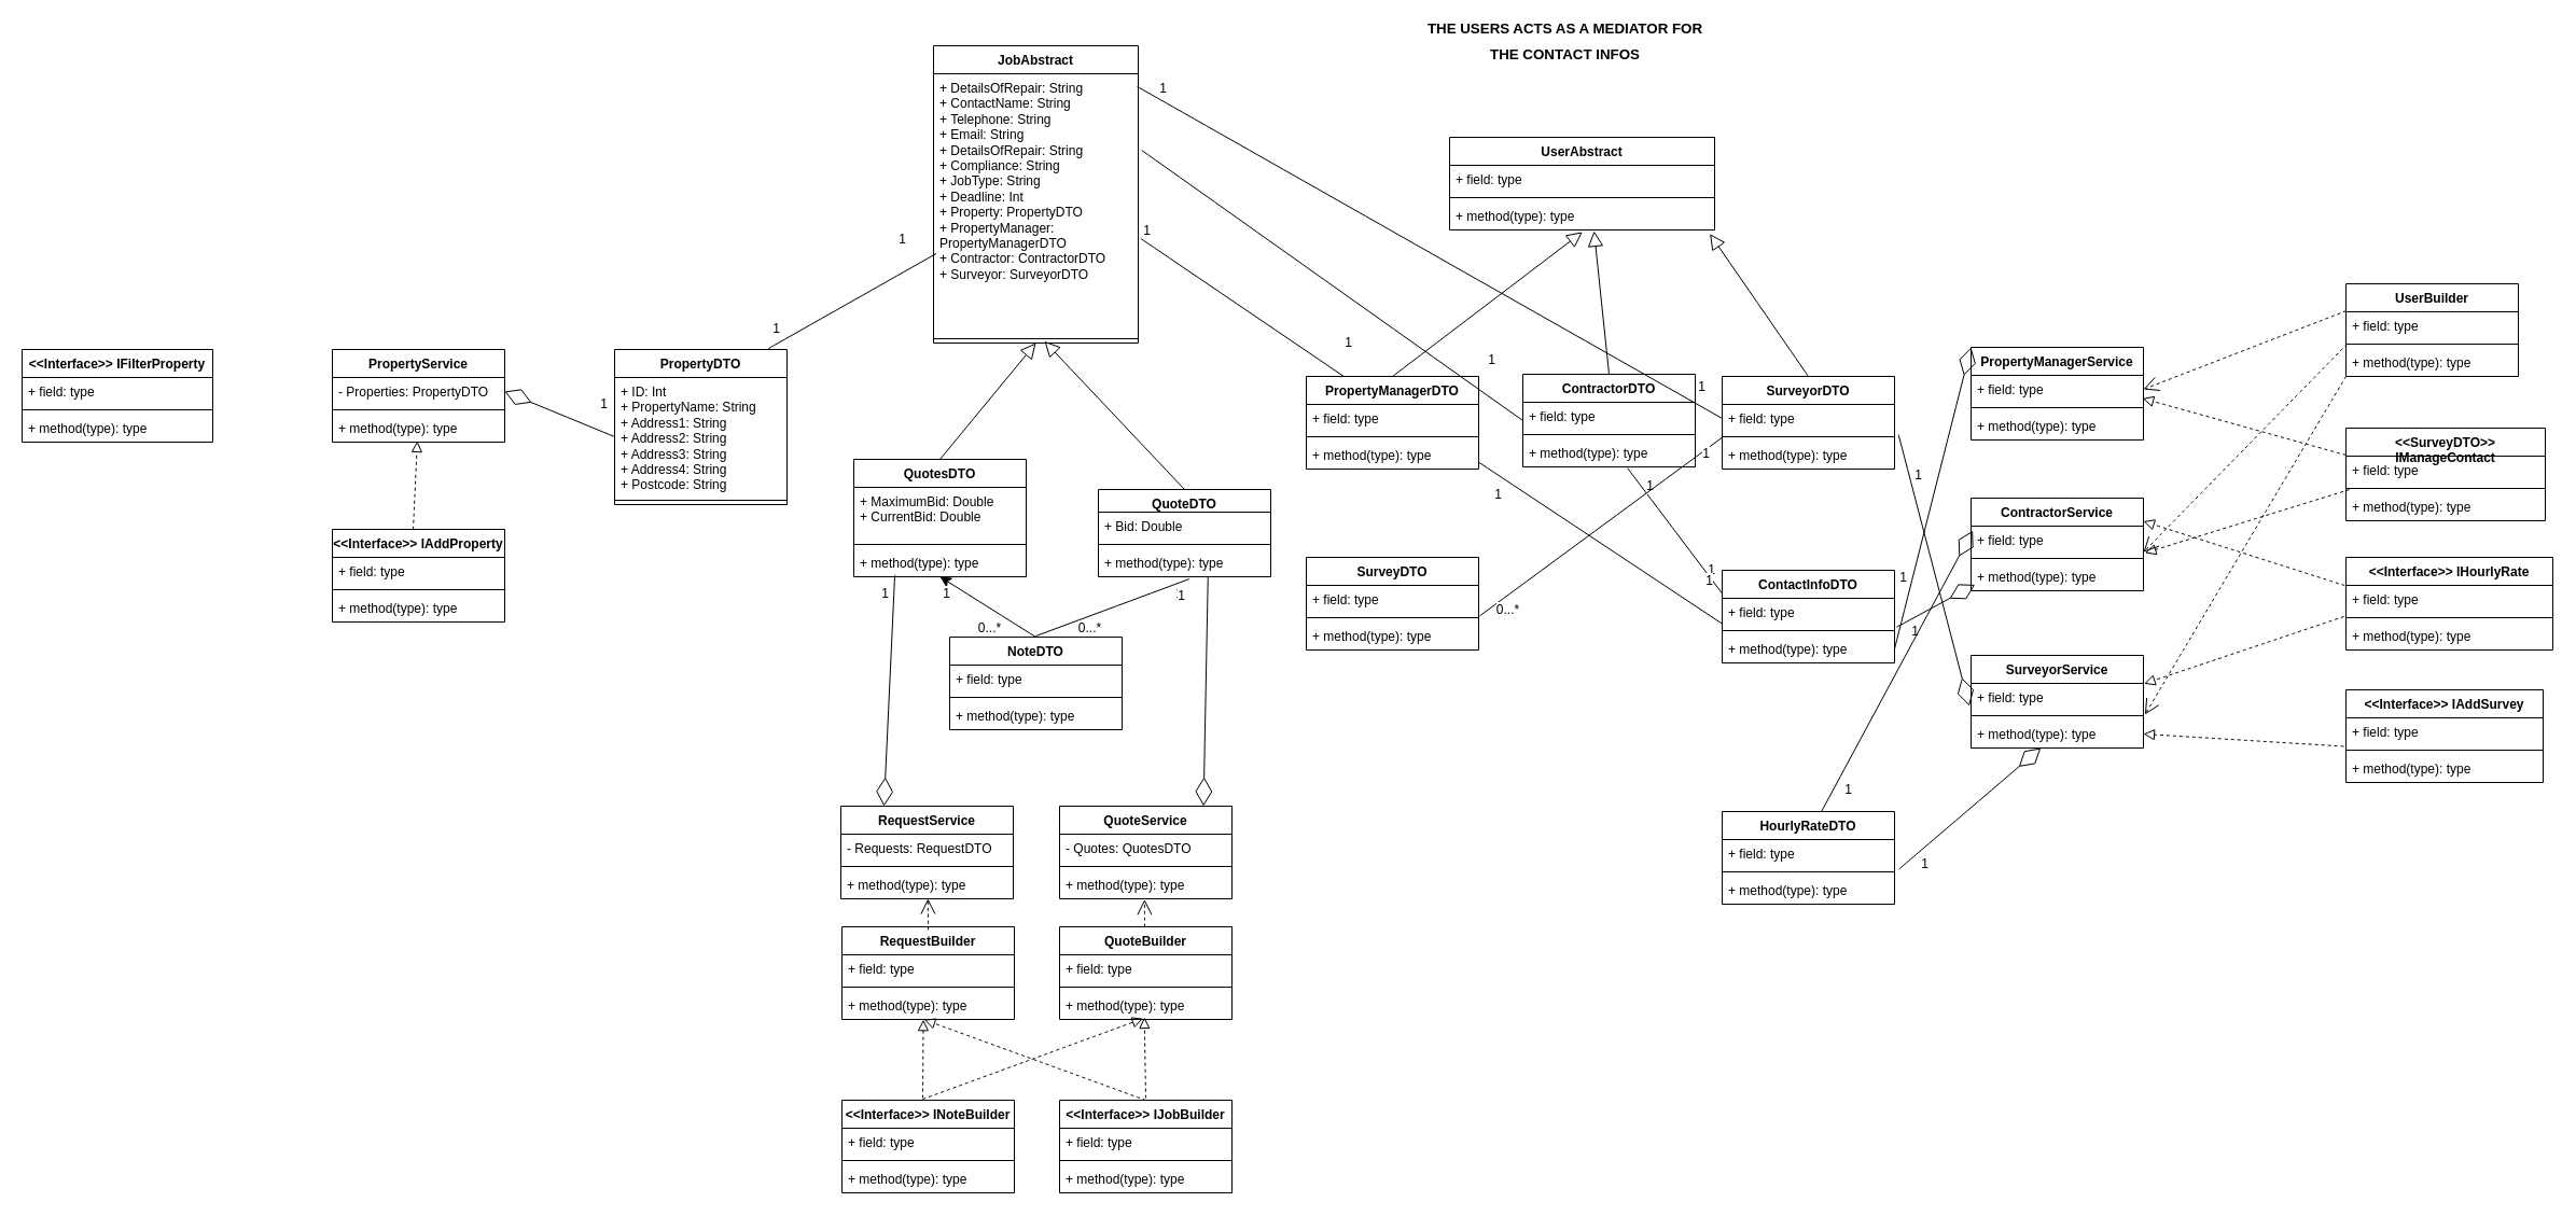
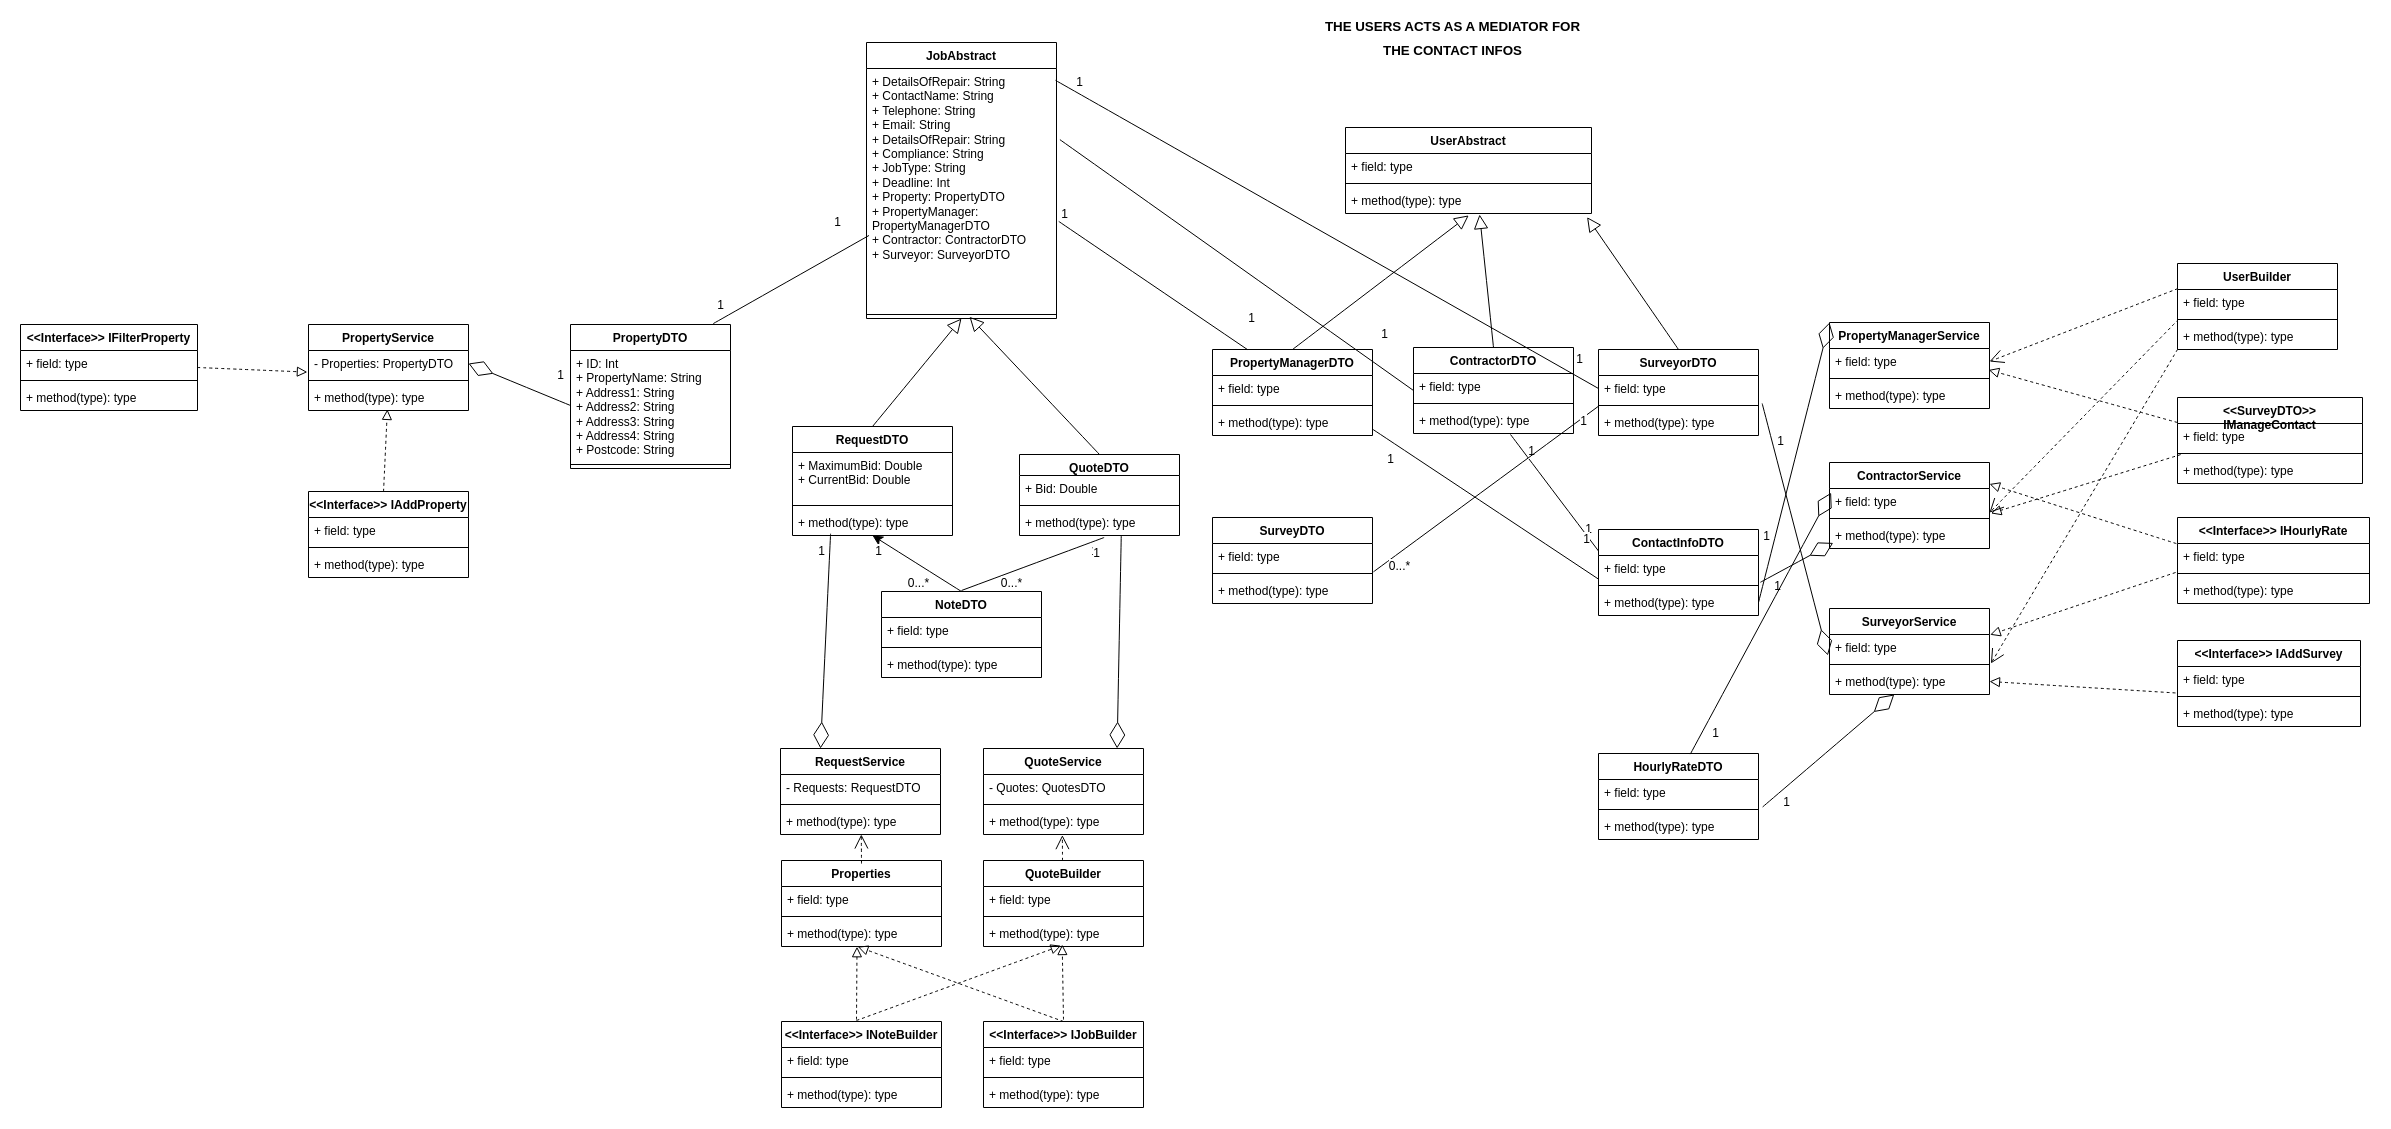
+ <mxCell id="164" value="" style="endArrow=block;startArrow=none;endFill=0;startFill=0;endSize=8;html=1;verticalAlign=bottom;dashed=1;labelBackgroundColor=none;rounded=0;fontSize=12;curved=1;entryX=-0.007;entryY=0.831;entryDx=0;entryDy=0;entryPerimeter=0;exitX=1;exitY=0.5;exitDx=0;exitDy=0;" edge="1" parent="1" source="56" target="46"><mxGeometry width="160" relative="1" as="geometry"><mxPoint x="393" y="501" as="sourcePoint" /><mxPoint x="397" y="419" as="targetPoint" /></mxGeometry></mxCell>
- <mxCell id="5" value="QuotesDTO" style="swimlane;fontStyle=1;align=center;verticalAlign=top;childLayout=stackLayout;horizontal=1;startSize=26;horizontalStack=0;resizeParent=1;resizeParentMax=0;resizeLast=0;collapsible=1;marginBottom=0;whiteSpace=wrap;html=1;" parent="1" vertex="1"><mxGeometry x="792" y="426" width="160" height="109" as="geometry" /></mxCell>
+ <mxCell id="5" value="RequestDTO" style="swimlane;fontStyle=1;align=center;verticalAlign=top;childLayout=stackLayout;horizontal=1;startSize=26;horizontalStack=0;resizeParent=1;resizeParentMax=0;resizeLast=0;collapsible=1;marginBottom=0;whiteSpace=wrap;html=1;" parent="1" vertex="1"><mxGeometry x="792" y="426" width="160" height="109" as="geometry" /></mxCell>
- <mxCell id="116" value="RequestBuilder" style="swimlane;fontStyle=1;align=center;verticalAlign=top;childLayout=stackLayout;horizontal=1;startSize=26;horizontalStack=0;resizeParent=1;resizeParentMax=0;resizeLast=0;collapsible=1;marginBottom=0;whiteSpace=wrap;html=1;" vertex="1" parent="1"><mxGeometry x="781" y="860" width="160" height="86" as="geometry" /></mxCell>
+ <mxCell id="116" value="Properties" style="swimlane;fontStyle=1;align=center;verticalAlign=top;childLayout=stackLayout;horizontal=1;startSize=26;horizontalStack=0;resizeParent=1;resizeParentMax=0;resizeLast=0;collapsible=1;marginBottom=0;whiteSpace=wrap;html=1;" vertex="1" parent="1"><mxGeometry x="781" y="860" width="160" height="86" as="geometry" /></mxCell>
